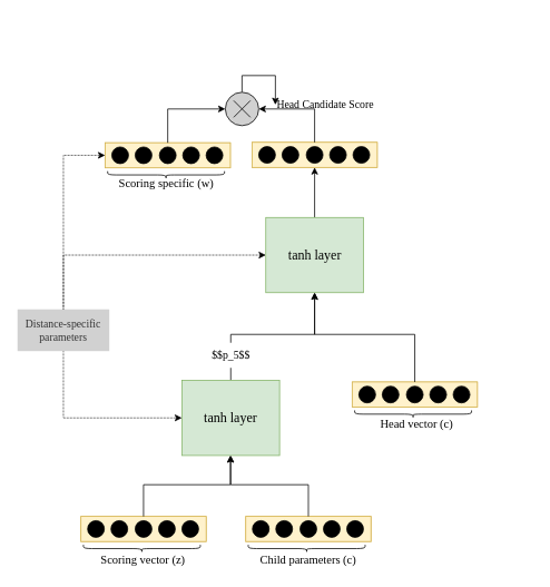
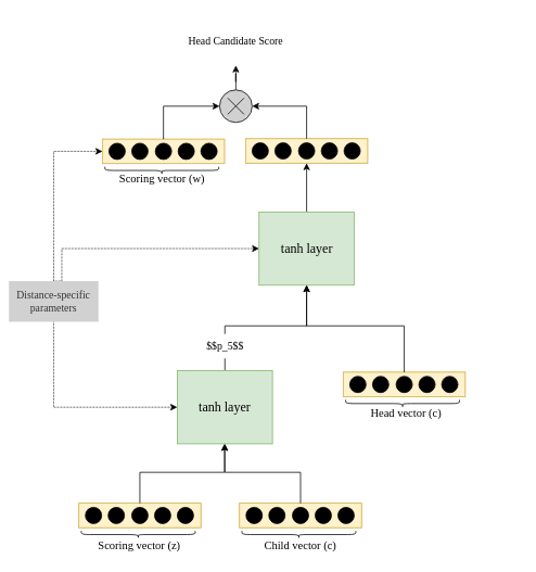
- <mxCell id="68" value="Head Candidate Score" style="rounded=0;whiteSpace=wrap;html=1;fillColor=none;fontFamily=Georgia;fontSize=13;strokeColor=none;" vertex="1" parent="1"><mxGeometry x="329" y="95" width="120" height="60" as="geometry" /></mxCell>
+ <mxCell id="68" value="Head Candidate Score" style="rounded=0;whiteSpace=wrap;html=1;fillColor=none;fontFamily=Georgia;fontSize=13;strokeColor=none;" vertex="1" parent="1"><mxGeometry x="229" y="20" width="120" height="60" as="geometry" /></mxCell>
- <mxCell id="61" value="Scoring specific (w)" style="text;html=1;strokeColor=none;fillColor=none;align=center;verticalAlign=middle;whiteSpace=wrap;rounded=0;fontFamily=Georgia;fontSize=14;" vertex="1" parent="1"><mxGeometry x="60.5" y="209.5" width="275" height="20" as="geometry" /></mxCell>
+ <mxCell id="61" value="Scoring vector (w)" style="text;html=1;strokeColor=none;fillColor=none;align=center;verticalAlign=middle;whiteSpace=wrap;rounded=0;fontFamily=Georgia;fontSize=14;" vertex="1" parent="1"><mxGeometry x="60.5" y="209.5" width="275" height="20" as="geometry" /></mxCell>
- <mxCell id="29" value="Distance-specific parameters" style="rounded=0;whiteSpace=wrap;html=1;fontFamily=Georgia;fontSize=13;strokeColor=none;fillColor=#D1D1D1;fontColor=#333333;" vertex="1" parent="1"><mxGeometry x="20" y="370" width="110" height="50" as="geometry" /></mxCell>
+ <mxCell id="29" value="Distance-specific parameters" style="rounded=0;whiteSpace=wrap;html=1;fontFamily=Georgia;fontSize=13;strokeColor=none;fillColor=#D1D1D1;fontColor=#333333;" vertex="1" parent="1"><mxGeometry x="10" y="345" width="110" height="50" as="geometry" /></mxCell>
- <mxCell id="21" value="Child parameters (c)" style="text;html=1;strokeColor=none;fillColor=none;align=center;verticalAlign=middle;whiteSpace=wrap;rounded=0;fontFamily=Georgia;fontSize=14;" vertex="1" parent="1"><mxGeometry x="231" y="661" width="275" height="20" as="geometry" /></mxCell>
+ <mxCell id="21" value="Child vector (c)" style="text;html=1;strokeColor=none;fillColor=none;align=center;verticalAlign=middle;whiteSpace=wrap;rounded=0;fontFamily=Georgia;fontSize=14;" vertex="1" parent="1"><mxGeometry x="231" y="661" width="275" height="20" as="geometry" /></mxCell>
